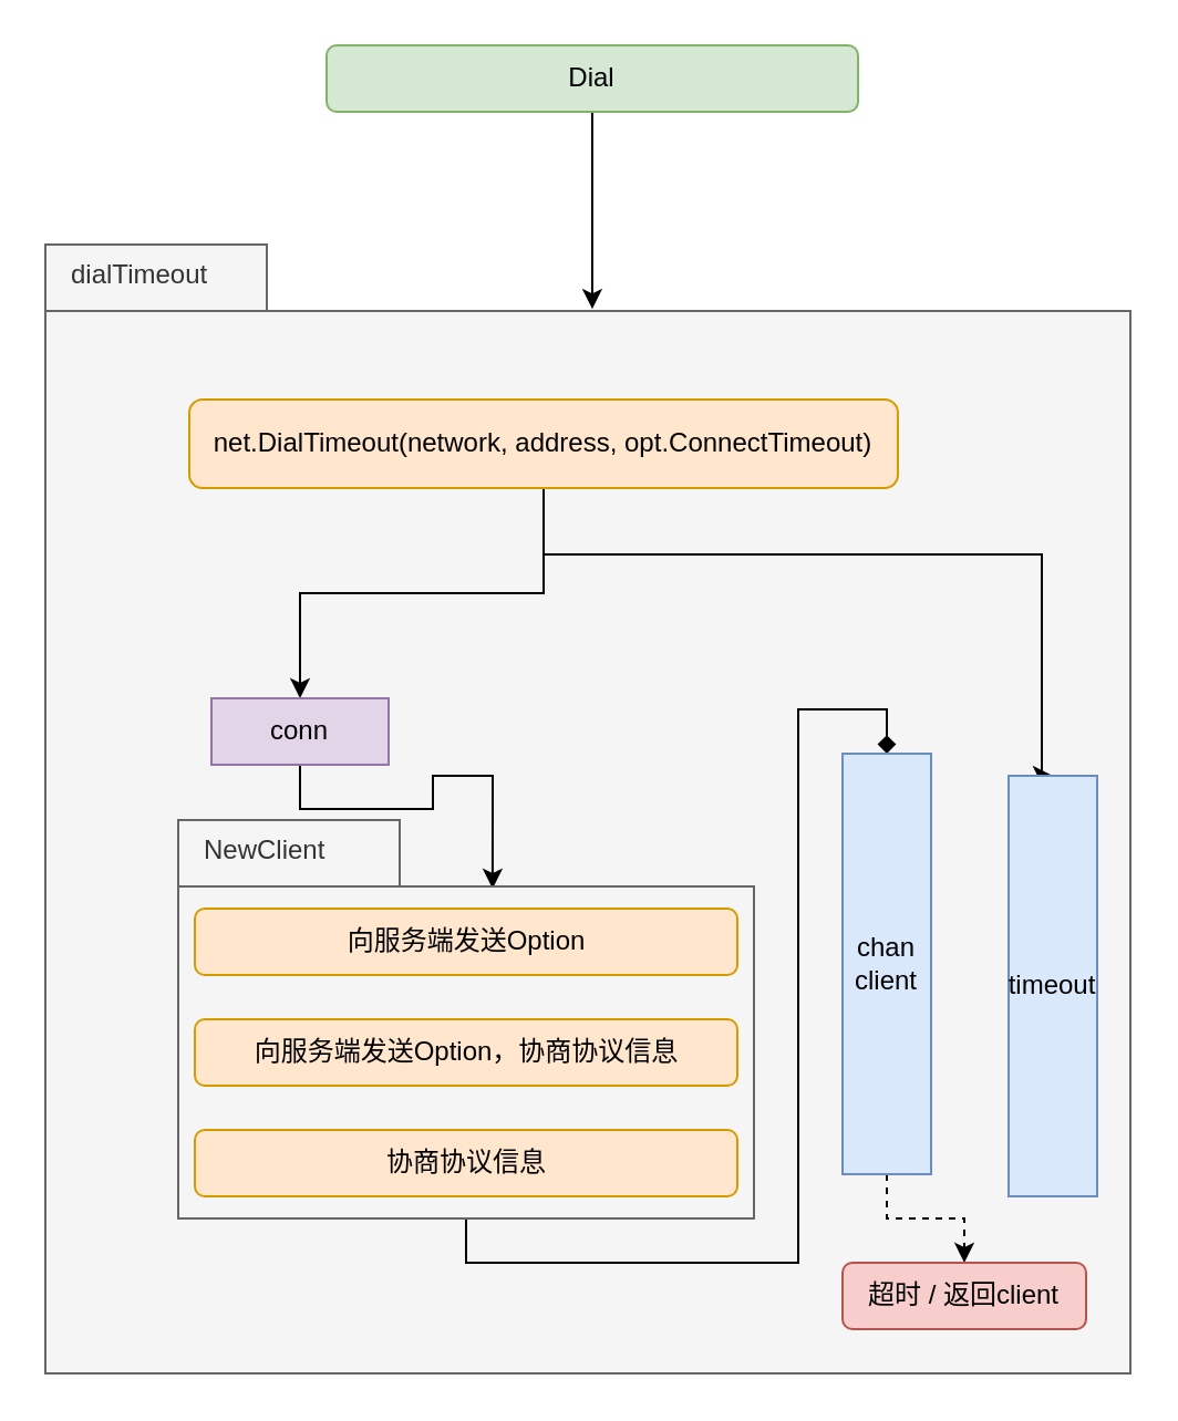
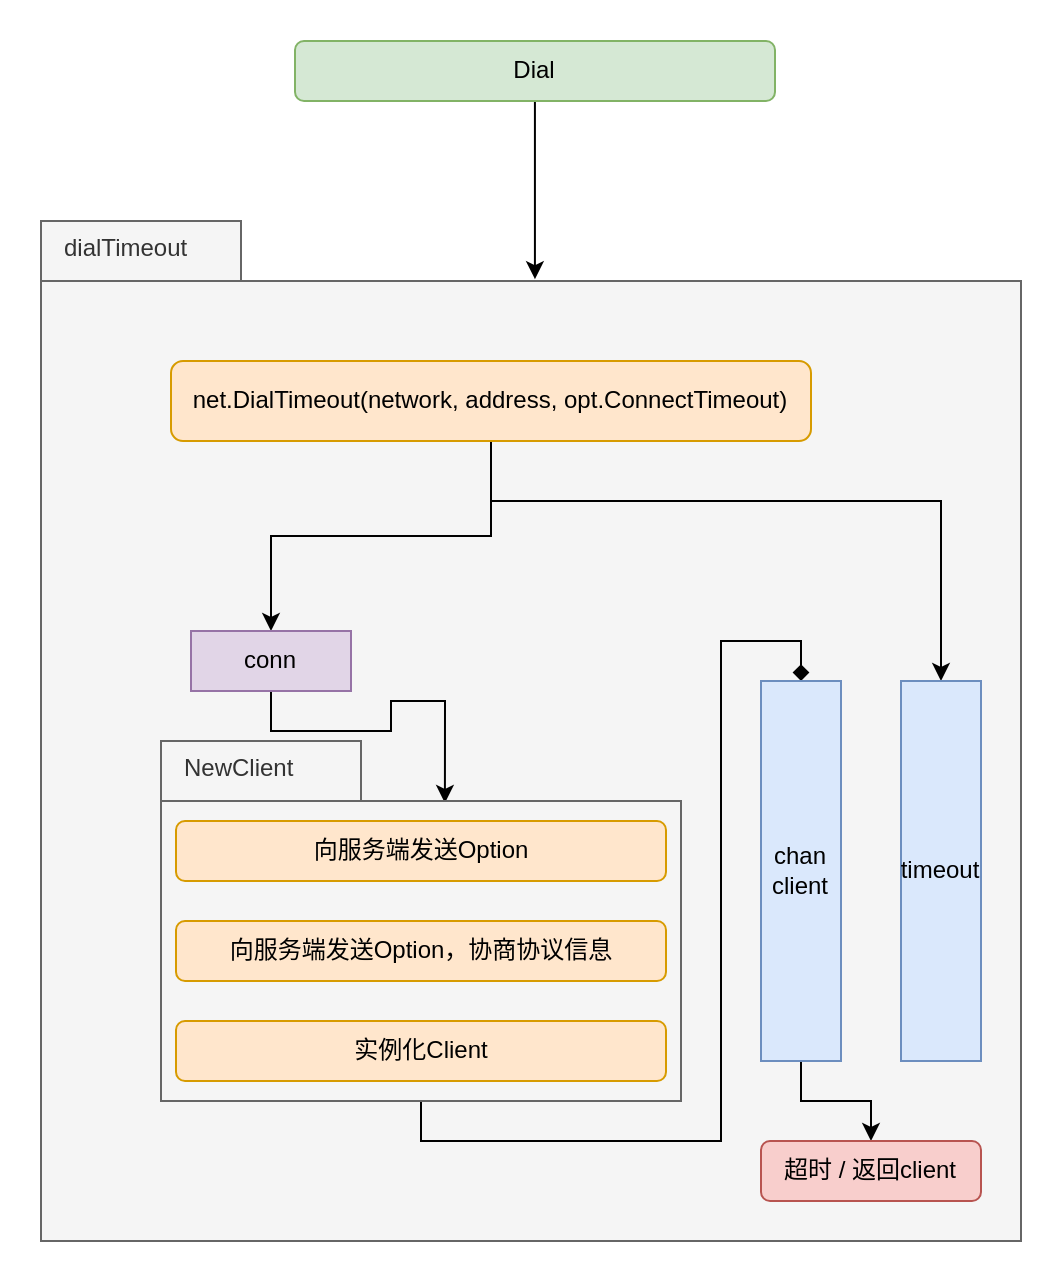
- <mxCell id="17" value="timeout" style="rounded=0;whiteSpace=wrap;html=1;fillColor=#dae8fc;strokeColor=#6c8ebf;" vertex="1" parent="1"><mxGeometry x="455" y="350" width="40" height="190" as="geometry" /></mxCell>
+ <mxCell id="17" value="timeout" style="rounded=0;whiteSpace=wrap;html=1;fillColor=#dae8fc;strokeColor=#6c8ebf;" vertex="1" parent="1"><mxGeometry x="450" y="340" width="40" height="190" as="geometry" /></mxCell>
- <mxCell id="14" value="协商协议信息" style="rounded=1;whiteSpace=wrap;html=1;fillColor=#ffe6cc;strokeColor=#d79b00;" vertex="1" parent="1"><mxGeometry x="87.5" y="510" width="245" height="30" as="geometry" /></mxCell>
+ <mxCell id="14" value="实例化Client" style="rounded=1;whiteSpace=wrap;html=1;fillColor=#ffe6cc;strokeColor=#d79b00;" vertex="1" parent="1"><mxGeometry x="87.5" y="510" width="245" height="30" as="geometry" /></mxCell>
- <mxCell id="15" style="edgeStyle=orthogonalEdgeStyle;rounded=0;orthogonalLoop=1;jettySize=auto;html=1;entryX=0.5;entryY=0;entryDx=0;entryDy=0;dashed=1;" edge="1" parent="1" source="16" target="18"><mxGeometry relative="1" as="geometry" /></mxCell>
+ <mxCell id="15" style="edgeStyle=orthogonalEdgeStyle;rounded=0;orthogonalLoop=1;jettySize=auto;html=1;entryX=0.5;entryY=0;entryDx=0;entryDy=0;" edge="1" parent="1" source="16" target="18"><mxGeometry relative="1" as="geometry" /></mxCell>
